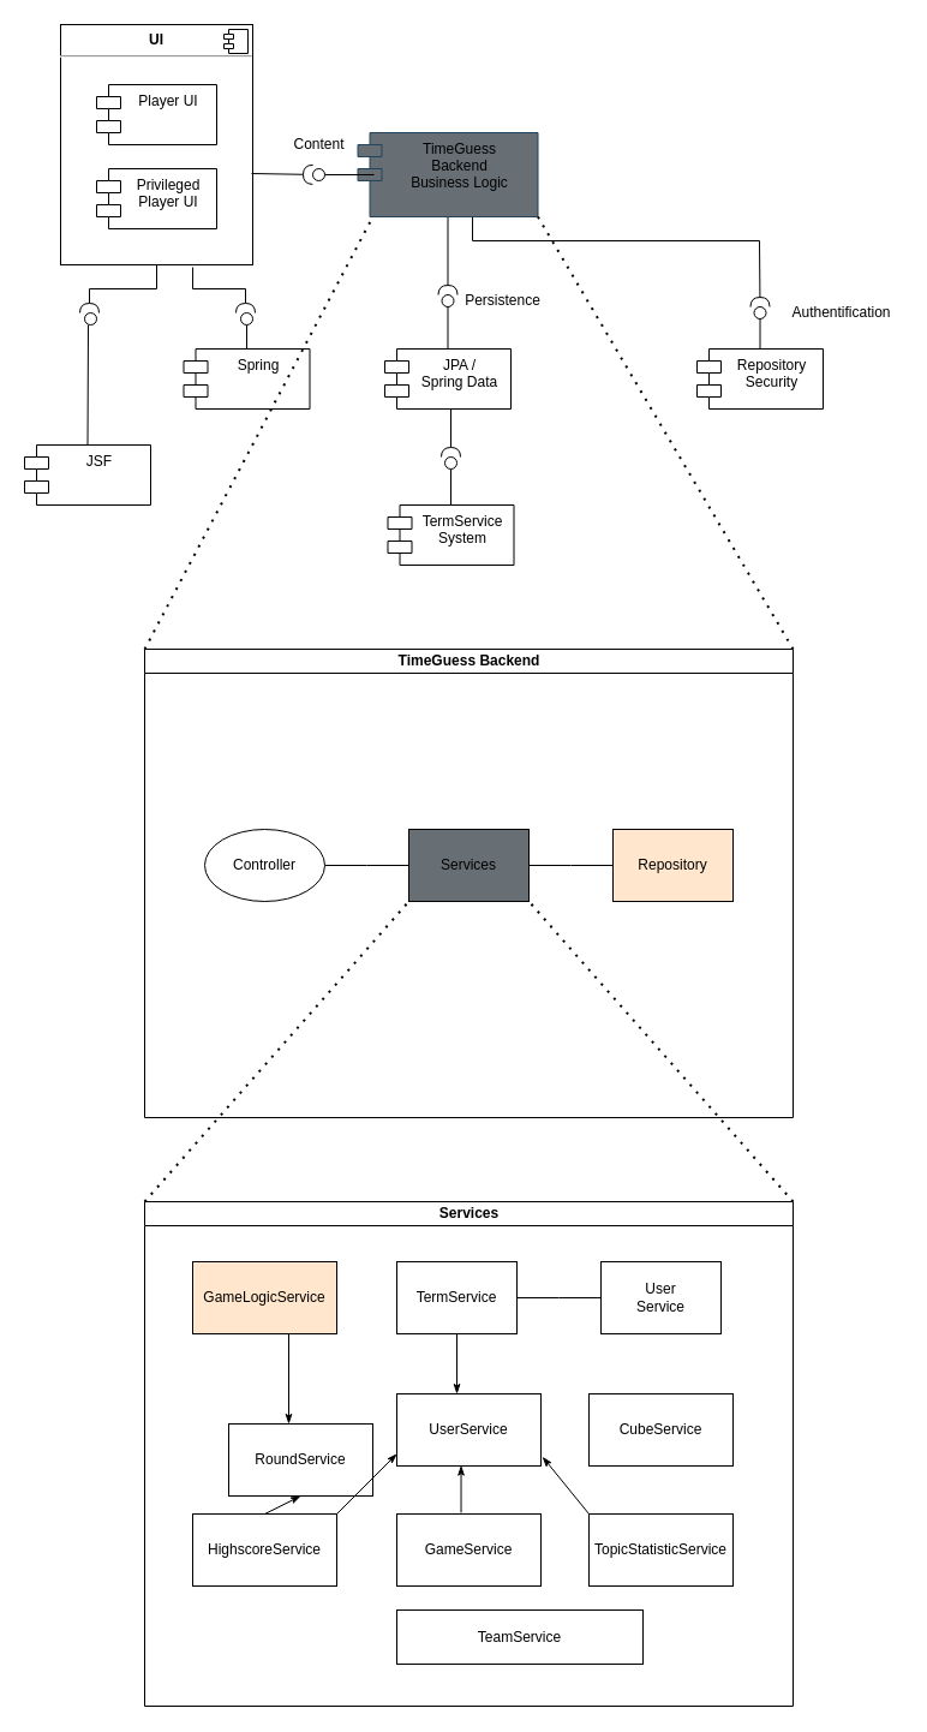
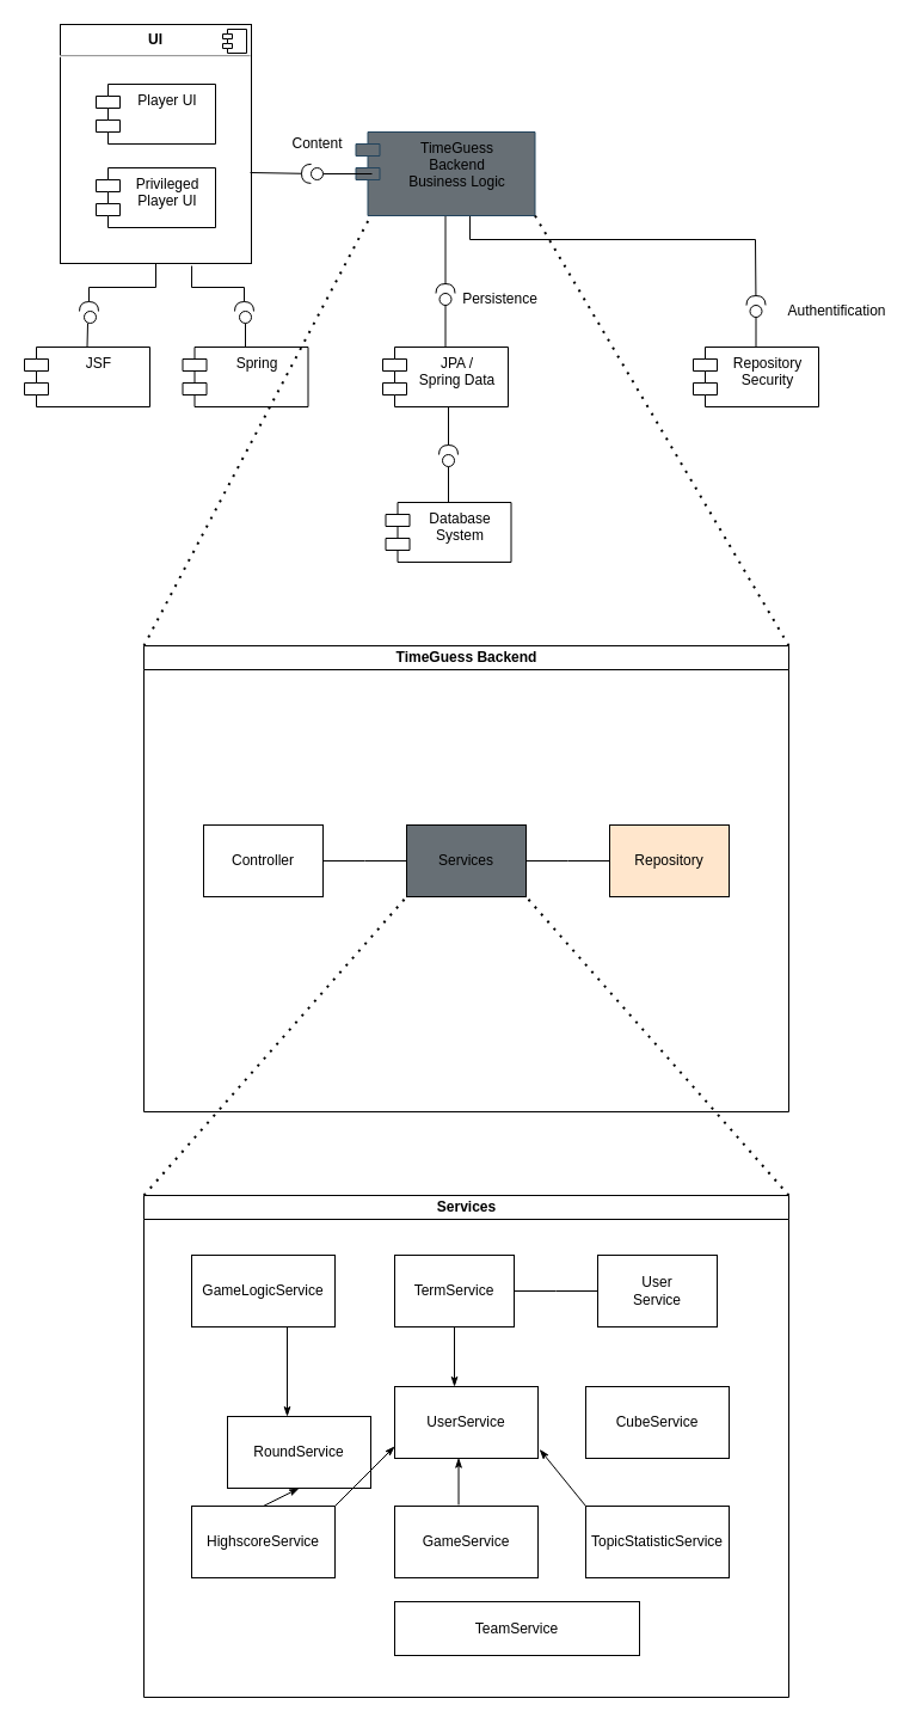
- <mxCell id="2" value="JSF" style="shape=module;align=left;spacingLeft=20;align=center;verticalAlign=top;" parent="1" vertex="1"><mxGeometry x="20" y="370" width="105" height="50" as="geometry" /></mxCell>
+ <mxCell id="2" value="JSF" style="shape=module;align=left;spacingLeft=20;align=center;verticalAlign=top;" parent="1" vertex="1"><mxGeometry x="20" y="290" width="105" height="50" as="geometry" /></mxCell>
- <mxCell id="24" value="TermService&#10;System&#10;" style="shape=module;align=left;spacingLeft=20;align=center;verticalAlign=top;" parent="1" vertex="1"><mxGeometry x="322.5" y="420" width="105" height="50" as="geometry" /></mxCell>
+ <mxCell id="24" value="Database&#10;System&#10;" style="shape=module;align=left;spacingLeft=20;align=center;verticalAlign=top;" parent="1" vertex="1"><mxGeometry x="322.5" y="420" width="105" height="50" as="geometry" /></mxCell>
- <mxCell id="36" value="Controller" style="ellipse;whiteSpace=wrap;html=1;align=center;verticalAlign=middle;treeFolding=1;treeMoving=1;newEdgeStyle={&quot;edgeStyle&quot;:&quot;elbowEdgeStyle&quot;,&quot;startArrow&quot;:&quot;none&quot;,&quot;endArrow&quot;:&quot;none&quot;};" parent="33" vertex="1"><mxGeometry x="50" y="150" width="100" height="60" as="geometry" /></mxCell>
+ <mxCell id="36" value="Controller" style="whiteSpace=wrap;html=1;align=center;verticalAlign=middle;treeFolding=1;treeMoving=1;newEdgeStyle={&quot;edgeStyle&quot;:&quot;elbowEdgeStyle&quot;,&quot;startArrow&quot;:&quot;none&quot;,&quot;endArrow&quot;:&quot;none&quot;};" parent="33" vertex="1"><mxGeometry x="50" y="150" width="100" height="60" as="geometry" /></mxCell>
- <mxCell id="41" value="GameLogicService" style="whiteSpace=wrap;html=1;align=center;verticalAlign=middle;treeFolding=1;treeMoving=1;newEdgeStyle={&quot;edgeStyle&quot;:&quot;elbowEdgeStyle&quot;,&quot;startArrow&quot;:&quot;none&quot;,&quot;endArrow&quot;:&quot;none&quot;};fillColor=#ffe6cc;" parent="39" vertex="1"><mxGeometry x="40" y="50" width="120" height="60" as="geometry" /></mxCell>
+ <mxCell id="41" value="GameLogicService" style="whiteSpace=wrap;html=1;align=center;verticalAlign=middle;treeFolding=1;treeMoving=1;newEdgeStyle={&quot;edgeStyle&quot;:&quot;elbowEdgeStyle&quot;,&quot;startArrow&quot;:&quot;none&quot;,&quot;endArrow&quot;:&quot;none&quot;};" parent="39" vertex="1"><mxGeometry x="40" y="50" width="120" height="60" as="geometry" /></mxCell>
